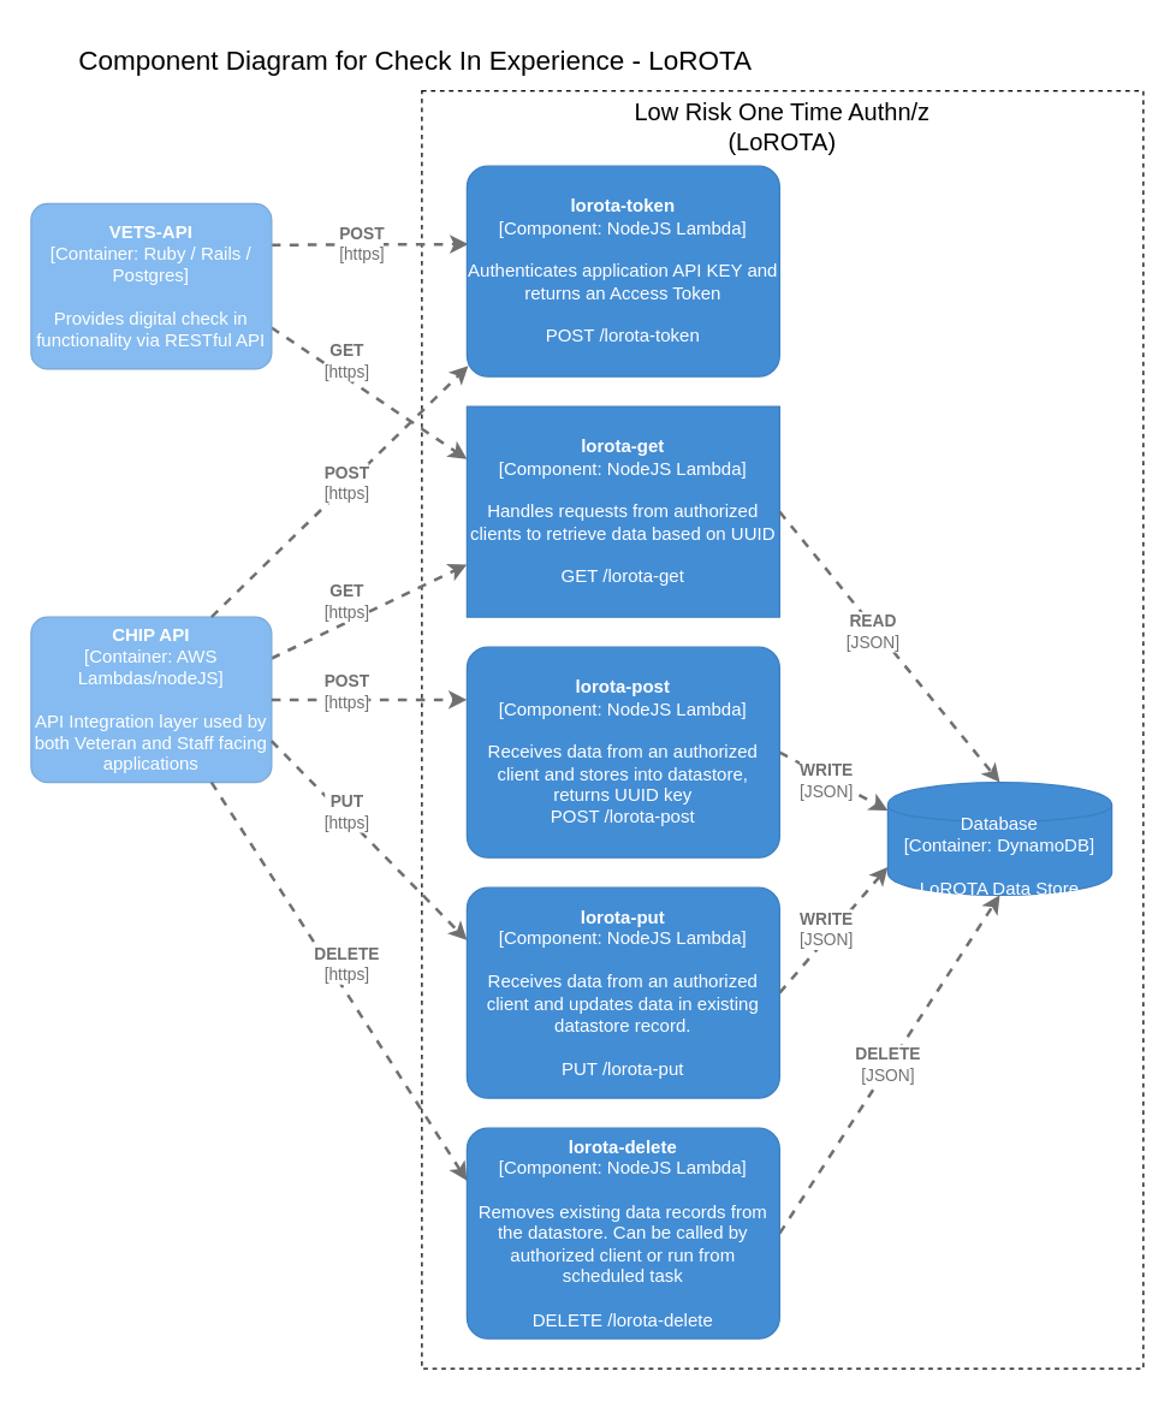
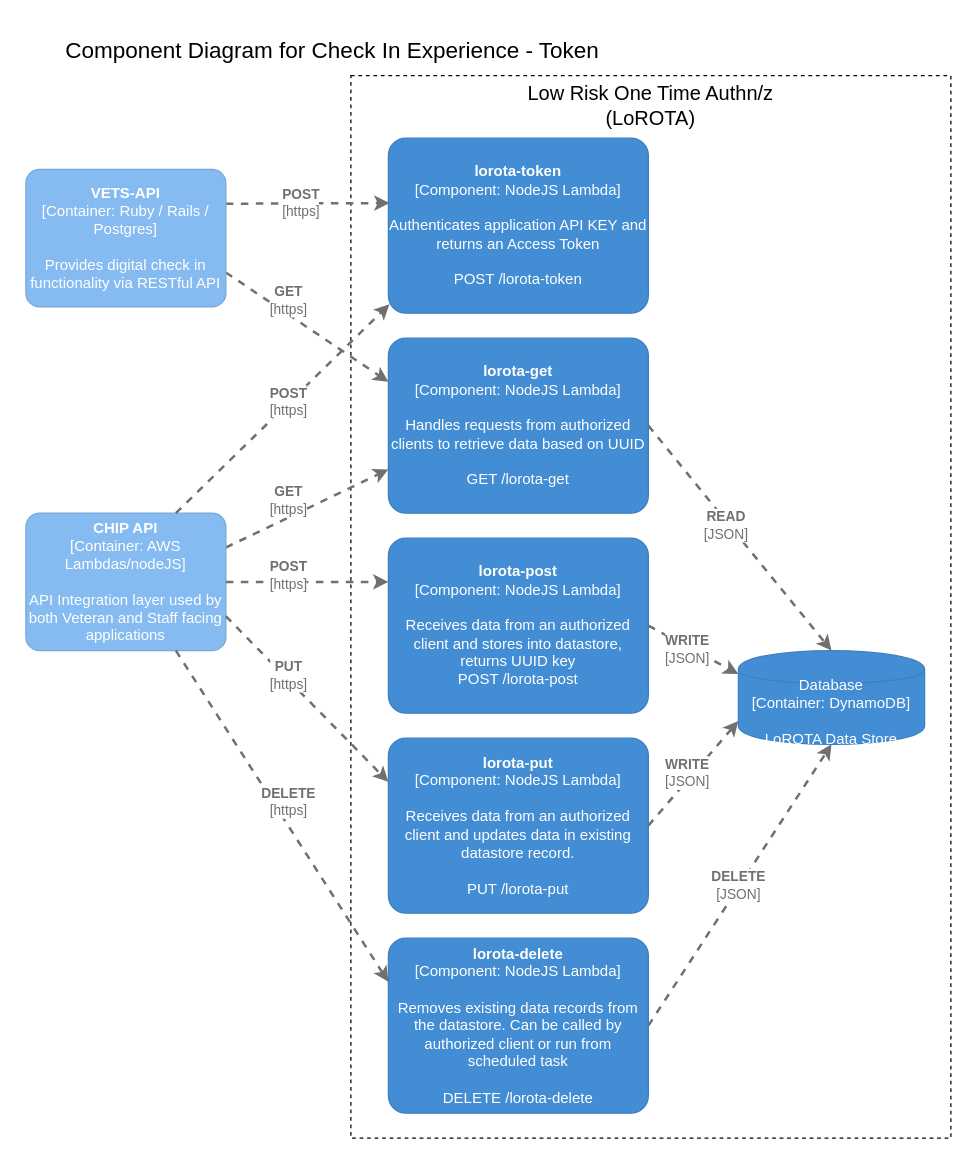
- <mxCell id="3" value="&lt;font style=&quot;font-size: 18px&quot;&gt;Component Diagram for Check In Experience - LoROTA&lt;/font&gt;" style="text;html=1;strokeColor=none;fillColor=none;align=left;verticalAlign=middle;whiteSpace=wrap;rounded=0;dashed=1;" parent="1" vertex="1"><mxGeometry x="50" y="20" width="540" height="40" as="geometry" /></mxCell>
+ <mxCell id="3" value="&lt;font style=&quot;font-size: 18px&quot;&gt;Component Diagram for Check In Experience - Token&lt;/font&gt;" style="text;html=1;strokeColor=none;fillColor=none;align=left;verticalAlign=middle;whiteSpace=wrap;rounded=0;dashed=1;" parent="1" vertex="1"><mxGeometry x="50" y="20" width="540" height="40" as="geometry" /></mxCell>
- <mxCell id="5" value="&lt;b&gt;lorota-get&lt;/b&gt;&lt;div&gt;[Component: NodeJS Lambda]&lt;/div&gt;&lt;br&gt;&lt;div&gt;Handles requests from authorized clients to retrieve data based on UUID&#10;&#10;GET /lorota-get&lt;/div&gt;" style="whiteSpace=wrap;html=1;labelBackgroundColor=none;fillColor=#438DD5;fontColor=#ffffff;align=center;arcSize=10;strokeColor=#3C7FC0;metaEdit=1;metaData={&quot;c4Type&quot;:{&quot;editable&quot;:false}};points=[[0.25,0,0],[0.5,0,0],[0.75,0,0],[1,0.25,0],[1,0.5,0],[1,0.75,0],[0.75,1,0],[0.5,1,0],[0.25,1,0],[0,0.75,0],[0,0.5,0],[0,0.25,0]];rounded=0;" parent="1" vertex="1"><mxGeometry x="310" y="270" width="208" height="140" as="geometry" /></mxCell>
+ <mxCell id="5" value="&lt;b&gt;lorota-get&lt;/b&gt;&lt;div&gt;[Component: NodeJS Lambda]&lt;/div&gt;&lt;br&gt;&lt;div&gt;Handles requests from authorized clients to retrieve data based on UUID&#10;&#10;GET /lorota-get&lt;/div&gt;" style="rounded=1;whiteSpace=wrap;html=1;labelBackgroundColor=none;fillColor=#438DD5;fontColor=#ffffff;align=center;arcSize=10;strokeColor=#3C7FC0;metaEdit=1;metaData={&quot;c4Type&quot;:{&quot;editable&quot;:false}};points=[[0.25,0,0],[0.5,0,0],[0.75,0,0],[1,0.25,0],[1,0.5,0],[1,0.75,0],[0.75,1,0],[0.5,1,0],[0.25,1,0],[0,0.75,0],[0,0.5,0],[0,0.25,0]];" parent="1" vertex="1"><mxGeometry x="310" y="270" width="208" height="140" as="geometry" /></mxCell>
